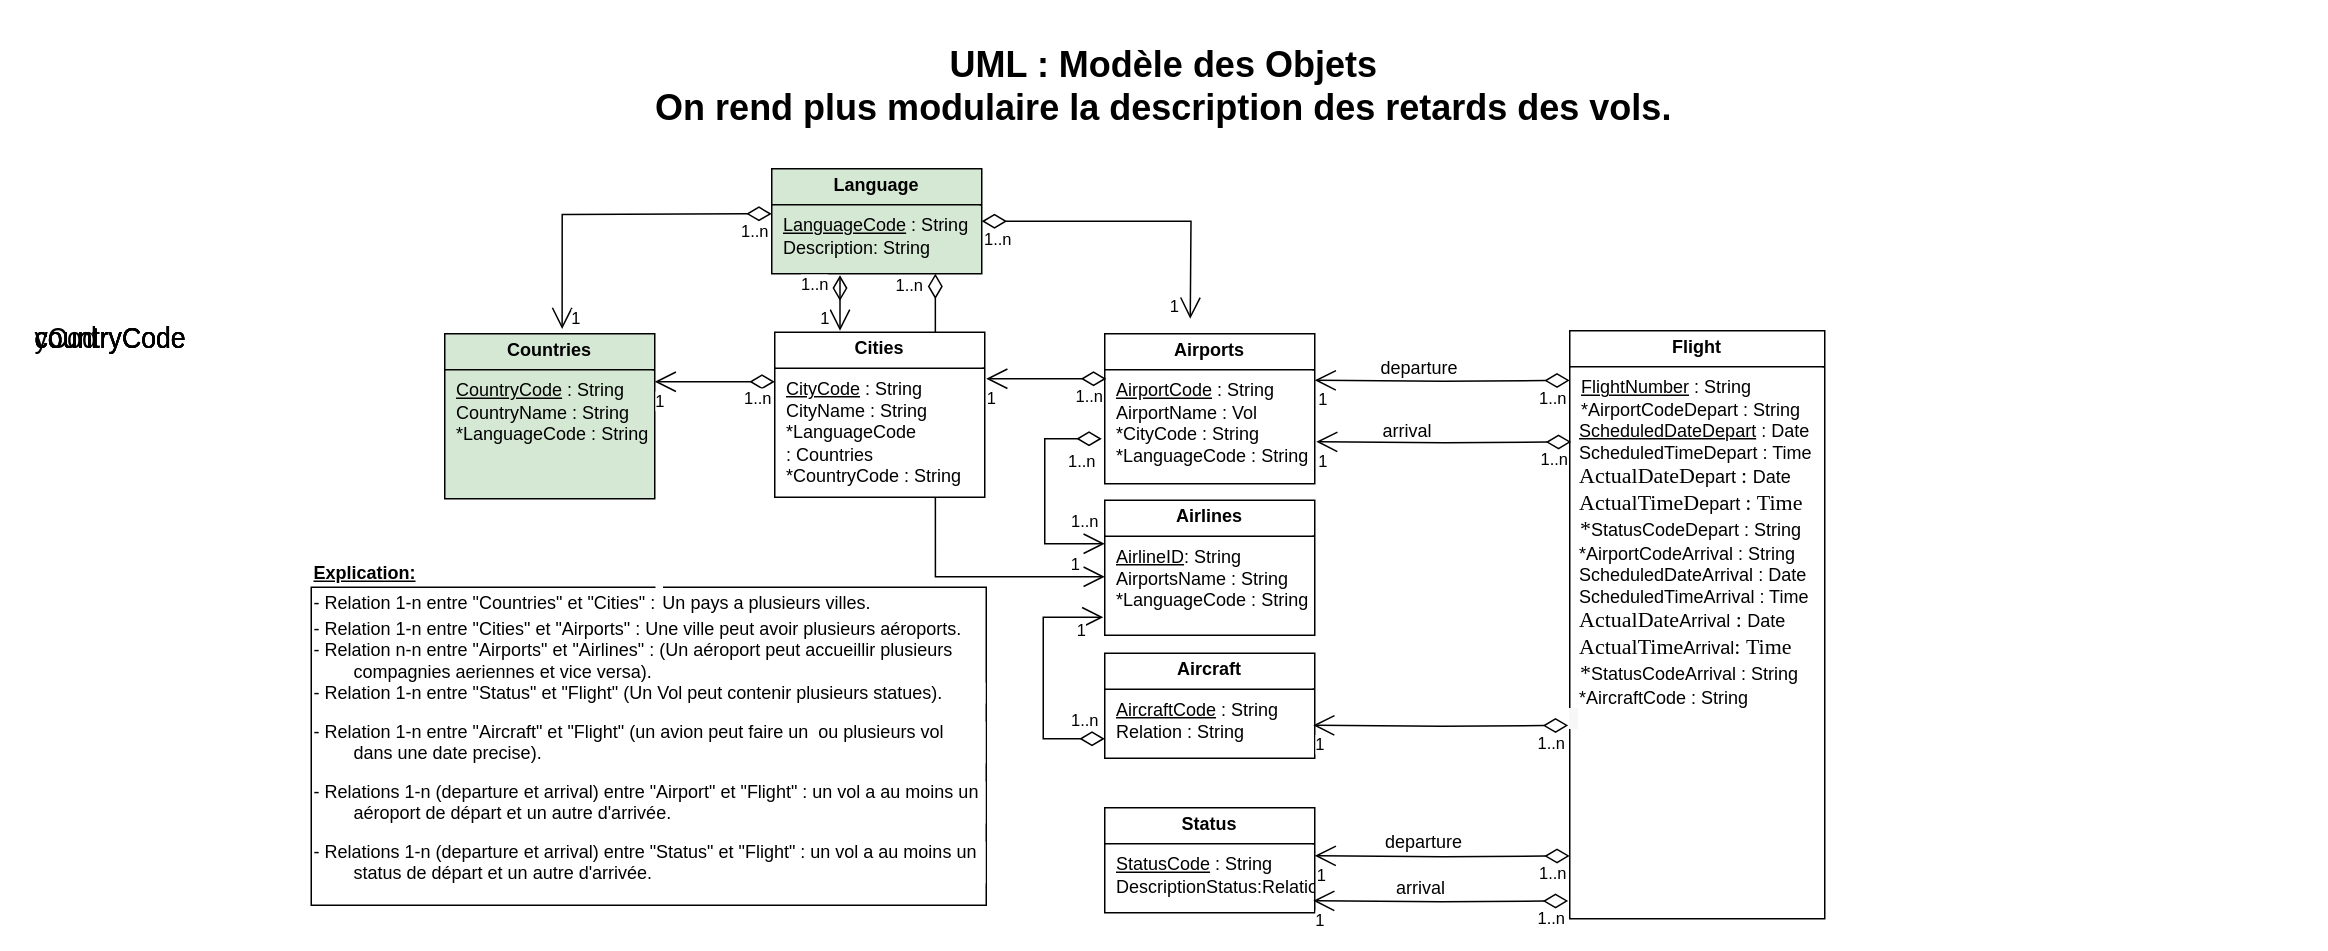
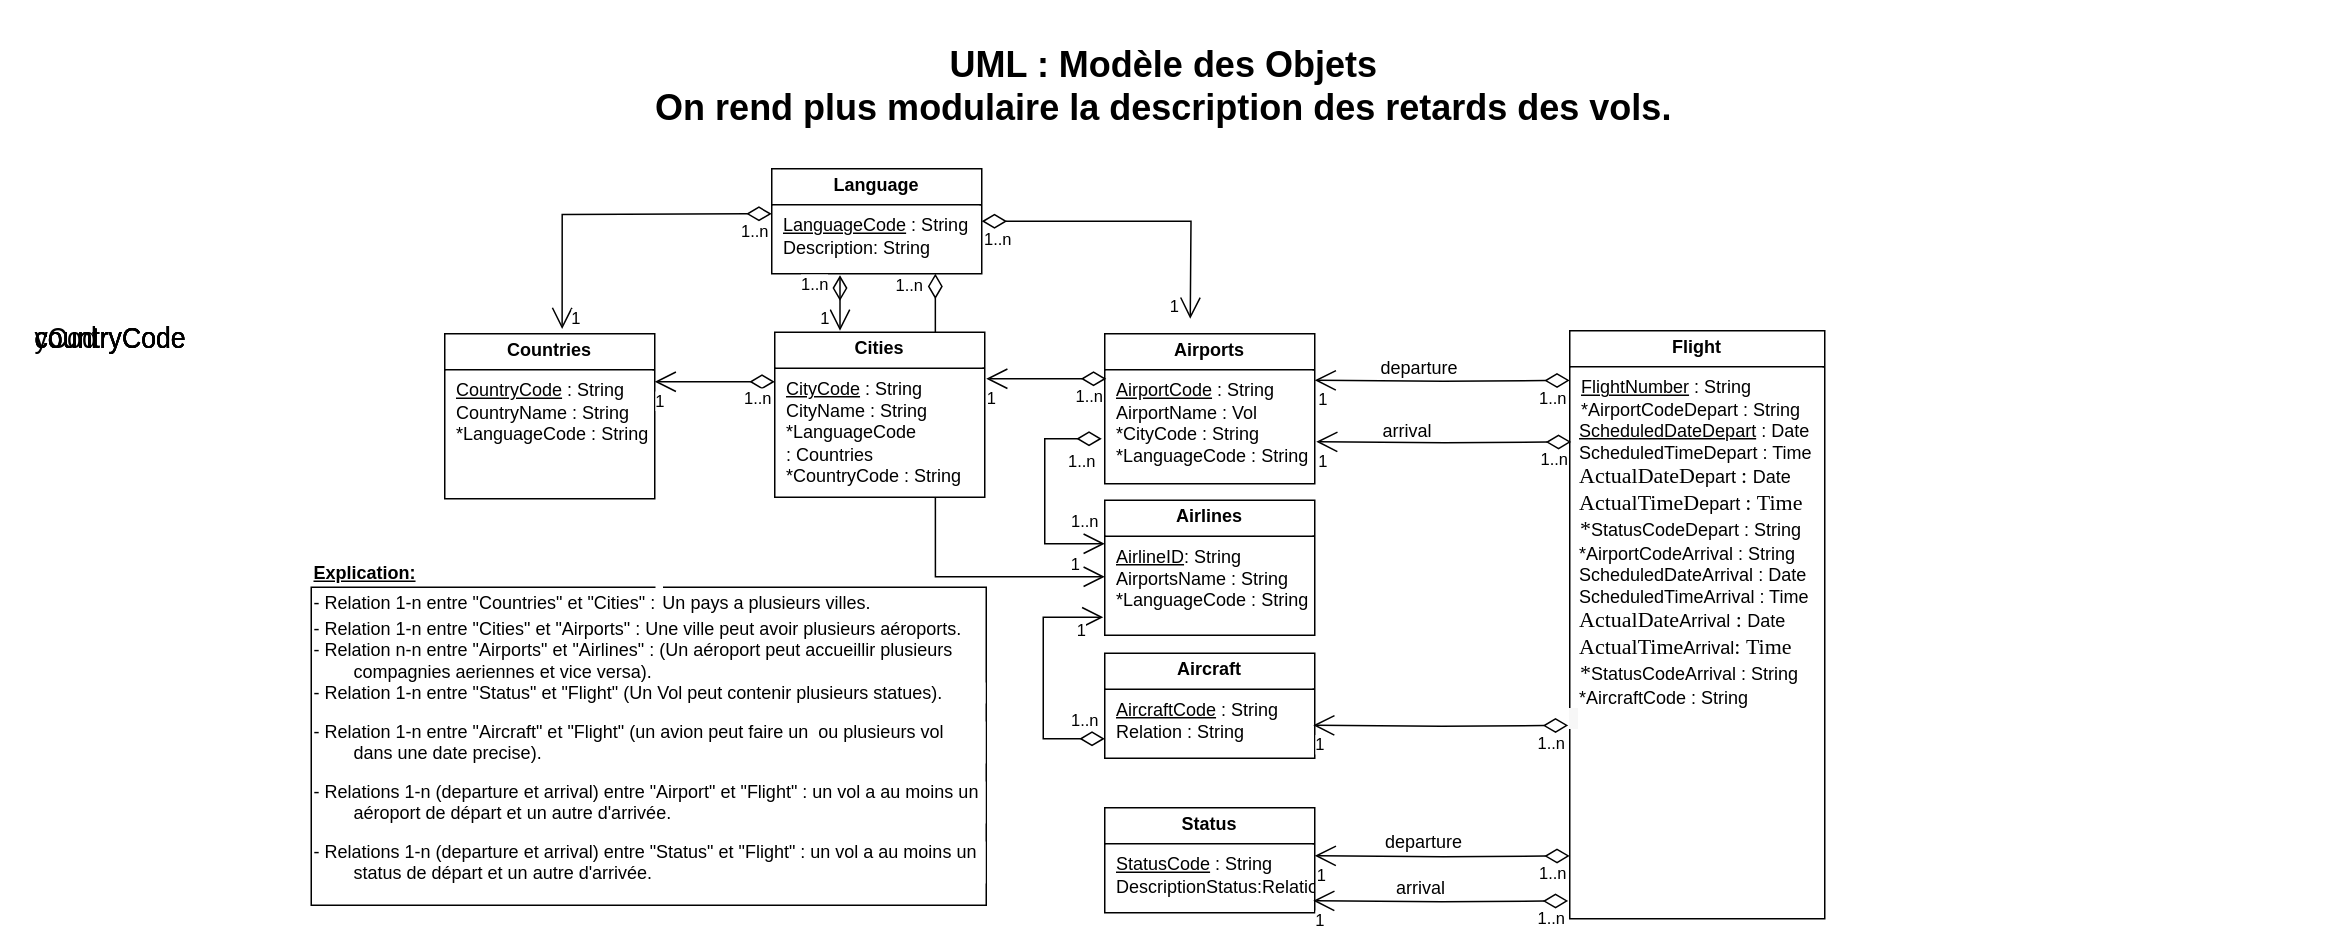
- <mxCell id="11" value="&lt;p style=&quot;margin: 4px 0px 0px; text-align: center;&quot;&gt;&lt;b&gt;Language&lt;/b&gt;&lt;/p&gt;&lt;hr size=&quot;1&quot; style=&quot;border-style:solid;&quot;&gt;&lt;span style=&quot;box-sizing: inherit; color: rgba(0, 0, 0, 0); white-space: pre; cursor: text; transform-origin: 0px 0px; position: absolute; font-variant-ligatures: common-ligatures; text-align: center; left: 22.989px; top: 214.202px; font-size: 19.352px; font-family: sans-serif; transform: scaleX(0.919);&quot; dir=&quot;ltr&quot; role=&quot;presentation&quot;&gt;countryCode&lt;/span&gt;&lt;span style=&quot;box-sizing: inherit; color: rgba(0, 0, 0, 0); white-space: pre; cursor: text; transform-origin: 0px 0px; position: absolute; font-variant-ligatures: common-ligatures; text-align: center; left: 22.989px; top: 214.202px; font-size: 19.352px; font-family: sans-serif; transform: scaleX(0.919);&quot; dir=&quot;ltr&quot; role=&quot;presentation&quot;&gt;countryCode&lt;/span&gt;&lt;span style=&quot;box-sizing: inherit; color: rgba(0, 0, 0, 0); white-space: pre; cursor: text; transform-origin: 0px 0px; position: absolute; font-variant-ligatures: common-ligatures; text-align: center; left: 22.989px; top: 214.202px; font-size: 19.352px; font-family: sans-serif; transform: scaleX(0.919);&quot; dir=&quot;ltr&quot; role=&quot;presentation&quot;&gt;countryCode&lt;/span&gt;&lt;span style=&quot;box-sizing: inherit; color: rgba(0, 0, 0, 0); white-space: pre; cursor: text; transform-origin: 0px 0px; position: absolute; font-variant-ligatures: common-ligatures; text-align: center; left: 22.989px; top: 214.202px; font-size: 19.352px; font-family: sans-serif; transform: scaleX(0.919);&quot; dir=&quot;ltr&quot; role=&quot;presentation&quot;&gt;countryCode&lt;/span&gt;&lt;p style=&quot;margin: 0px 0px 0px 8px;&quot;&gt;&lt;span style=&quot;background-color: transparent; color: light-dark(rgb(0, 0, 0), rgb(255, 255, 255));&quot;&gt;&lt;u&gt;LanguageCode&lt;/u&gt;&amp;nbsp;:&amp;nbsp;String&amp;nbsp;&lt;/span&gt;&lt;/p&gt;&lt;p style=&quot;margin: 0px 0px 0px 8px;&quot;&gt;&lt;span style=&quot;background-color: transparent; color: light-dark(rgb(0, 0, 0), rgb(255, 255, 255));&quot;&gt;Description:&amp;nbsp;String&lt;/span&gt;&lt;/p&gt;" style="verticalAlign=top;align=left;overflow=fill;html=1;whiteSpace=wrap;fillColor=#d5e8d4;" parent="1" vertex="1"><mxGeometry x="514" y="95" width="140" height="70" as="geometry" /></mxCell>
+ <mxCell id="11" value="&lt;p style=&quot;margin: 4px 0px 0px; text-align: center;&quot;&gt;&lt;b&gt;Language&lt;/b&gt;&lt;/p&gt;&lt;hr size=&quot;1&quot; style=&quot;border-style:solid;&quot;&gt;&lt;span style=&quot;box-sizing: inherit; color: rgba(0, 0, 0, 0); white-space: pre; cursor: text; transform-origin: 0px 0px; position: absolute; font-variant-ligatures: common-ligatures; text-align: center; left: 22.989px; top: 214.202px; font-size: 19.352px; font-family: sans-serif; transform: scaleX(0.919);&quot; dir=&quot;ltr&quot; role=&quot;presentation&quot;&gt;countryCode&lt;/span&gt;&lt;span style=&quot;box-sizing: inherit; color: rgba(0, 0, 0, 0); white-space: pre; cursor: text; transform-origin: 0px 0px; position: absolute; font-variant-ligatures: common-ligatures; text-align: center; left: 22.989px; top: 214.202px; font-size: 19.352px; font-family: sans-serif; transform: scaleX(0.919);&quot; dir=&quot;ltr&quot; role=&quot;presentation&quot;&gt;countryCode&lt;/span&gt;&lt;span style=&quot;box-sizing: inherit; color: rgba(0, 0, 0, 0); white-space: pre; cursor: text; transform-origin: 0px 0px; position: absolute; font-variant-ligatures: common-ligatures; text-align: center; left: 22.989px; top: 214.202px; font-size: 19.352px; font-family: sans-serif; transform: scaleX(0.919);&quot; dir=&quot;ltr&quot; role=&quot;presentation&quot;&gt;countryCode&lt;/span&gt;&lt;span style=&quot;box-sizing: inherit; color: rgba(0, 0, 0, 0); white-space: pre; cursor: text; transform-origin: 0px 0px; position: absolute; font-variant-ligatures: common-ligatures; text-align: center; left: 22.989px; top: 214.202px; font-size: 19.352px; font-family: sans-serif; transform: scaleX(0.919);&quot; dir=&quot;ltr&quot; role=&quot;presentation&quot;&gt;countryCode&lt;/span&gt;&lt;p style=&quot;margin: 0px 0px 0px 8px;&quot;&gt;&lt;span style=&quot;background-color: transparent; color: light-dark(rgb(0, 0, 0), rgb(255, 255, 255));&quot;&gt;&lt;u&gt;LanguageCode&lt;/u&gt;&amp;nbsp;:&amp;nbsp;String&amp;nbsp;&lt;/span&gt;&lt;/p&gt;&lt;p style=&quot;margin: 0px 0px 0px 8px;&quot;&gt;&lt;span style=&quot;background-color: transparent; color: light-dark(rgb(0, 0, 0), rgb(255, 255, 255));&quot;&gt;Description:&amp;nbsp;String&lt;/span&gt;&lt;/p&gt;" style="verticalAlign=top;align=left;overflow=fill;html=1;whiteSpace=wrap;" parent="1" vertex="1"><mxGeometry x="514" y="95" width="140" height="70" as="geometry" /></mxCell>
- <mxCell id="6" value="&lt;p style=&quot;margin: 4px 0px 0px; text-align: center;&quot;&gt;&lt;b style=&quot;&quot;&gt;Countries&lt;/b&gt;&lt;/p&gt;&lt;hr size=&quot;1&quot; style=&quot;border-style:solid;&quot;&gt;&lt;span style=&quot;box-sizing: inherit; color: rgba(0, 0, 0, 0); white-space: pre; cursor: text; transform-origin: 0px 0px; position: absolute; font-variant-ligatures: common-ligatures; text-align: center; left: 22.989px; top: 214.202px; font-size: 19.352px; font-family: sans-serif; transform: scaleX(0.919);&quot; dir=&quot;ltr&quot; role=&quot;presentation&quot;&gt;countryCode&lt;/span&gt;&lt;span style=&quot;box-sizing: inherit; color: rgba(0, 0, 0, 0); white-space: pre; cursor: text; transform-origin: 0px 0px; position: absolute; font-variant-ligatures: common-ligatures; text-align: center; left: 22.989px; top: 214.202px; font-size: 19.352px; font-family: sans-serif; transform: scaleX(0.919);&quot; dir=&quot;ltr&quot; role=&quot;presentation&quot;&gt;countryCode&lt;/span&gt;&lt;span style=&quot;box-sizing: inherit; color: rgba(0, 0, 0, 0); white-space: pre; cursor: text; transform-origin: 0px 0px; position: absolute; font-variant-ligatures: common-ligatures; text-align: center; left: 22.989px; top: 214.202px; font-size: 19.352px; font-family: sans-serif; transform: scaleX(0.919);&quot; dir=&quot;ltr&quot; role=&quot;presentation&quot;&gt;countryCode&lt;/span&gt;&lt;span style=&quot;box-sizing: inherit; color: rgba(0, 0, 0, 0); white-space: pre; cursor: text; transform-origin: 0px 0px; position: absolute; font-variant-ligatures: common-ligatures; text-align: center; left: 22.989px; top: 214.202px; font-size: 19.352px; font-family: sans-serif; transform: scaleX(0.919);&quot; dir=&quot;ltr&quot; role=&quot;presentation&quot;&gt;countryCode&lt;/span&gt;&lt;p style=&quot;margin:0px;margin-left:8px;&quot;&gt;&lt;u&gt;CountryCode&lt;/u&gt;&amp;nbsp;:&amp;nbsp;String&lt;br&gt;CountryName : String&lt;br&gt;*LanguageCode :&amp;nbsp;&lt;span style=&quot;background-color: transparent; color: light-dark(rgb(0, 0, 0), rgb(255, 255, 255));&quot;&gt;String&lt;/span&gt;&lt;/p&gt;" style="verticalAlign=top;align=left;overflow=fill;html=1;whiteSpace=wrap;fillColor=#d5e8d4;" parent="1" vertex="1"><mxGeometry x="296" y="205" width="140" height="110" as="geometry" /></mxCell>
+ <mxCell id="6" value="&lt;p style=&quot;margin: 4px 0px 0px; text-align: center;&quot;&gt;&lt;b style=&quot;&quot;&gt;Countries&lt;/b&gt;&lt;/p&gt;&lt;hr size=&quot;1&quot; style=&quot;border-style:solid;&quot;&gt;&lt;span style=&quot;box-sizing: inherit; color: rgba(0, 0, 0, 0); white-space: pre; cursor: text; transform-origin: 0px 0px; position: absolute; font-variant-ligatures: common-ligatures; text-align: center; left: 22.989px; top: 214.202px; font-size: 19.352px; font-family: sans-serif; transform: scaleX(0.919);&quot; dir=&quot;ltr&quot; role=&quot;presentation&quot;&gt;countryCode&lt;/span&gt;&lt;span style=&quot;box-sizing: inherit; color: rgba(0, 0, 0, 0); white-space: pre; cursor: text; transform-origin: 0px 0px; position: absolute; font-variant-ligatures: common-ligatures; text-align: center; left: 22.989px; top: 214.202px; font-size: 19.352px; font-family: sans-serif; transform: scaleX(0.919);&quot; dir=&quot;ltr&quot; role=&quot;presentation&quot;&gt;countryCode&lt;/span&gt;&lt;span style=&quot;box-sizing: inherit; color: rgba(0, 0, 0, 0); white-space: pre; cursor: text; transform-origin: 0px 0px; position: absolute; font-variant-ligatures: common-ligatures; text-align: center; left: 22.989px; top: 214.202px; font-size: 19.352px; font-family: sans-serif; transform: scaleX(0.919);&quot; dir=&quot;ltr&quot; role=&quot;presentation&quot;&gt;countryCode&lt;/span&gt;&lt;span style=&quot;box-sizing: inherit; color: rgba(0, 0, 0, 0); white-space: pre; cursor: text; transform-origin: 0px 0px; position: absolute; font-variant-ligatures: common-ligatures; text-align: center; left: 22.989px; top: 214.202px; font-size: 19.352px; font-family: sans-serif; transform: scaleX(0.919);&quot; dir=&quot;ltr&quot; role=&quot;presentation&quot;&gt;countryCode&lt;/span&gt;&lt;p style=&quot;margin:0px;margin-left:8px;&quot;&gt;&lt;u&gt;CountryCode&lt;/u&gt;&amp;nbsp;:&amp;nbsp;String&lt;br&gt;CountryName : String&lt;br&gt;*LanguageCode :&amp;nbsp;&lt;span style=&quot;background-color: transparent; color: light-dark(rgb(0, 0, 0), rgb(255, 255, 255));&quot;&gt;String&lt;/span&gt;&lt;/p&gt;" style="verticalAlign=top;align=left;overflow=fill;html=1;whiteSpace=wrap;" parent="1" vertex="1"><mxGeometry x="296" y="205" width="140" height="110" as="geometry" /></mxCell>
